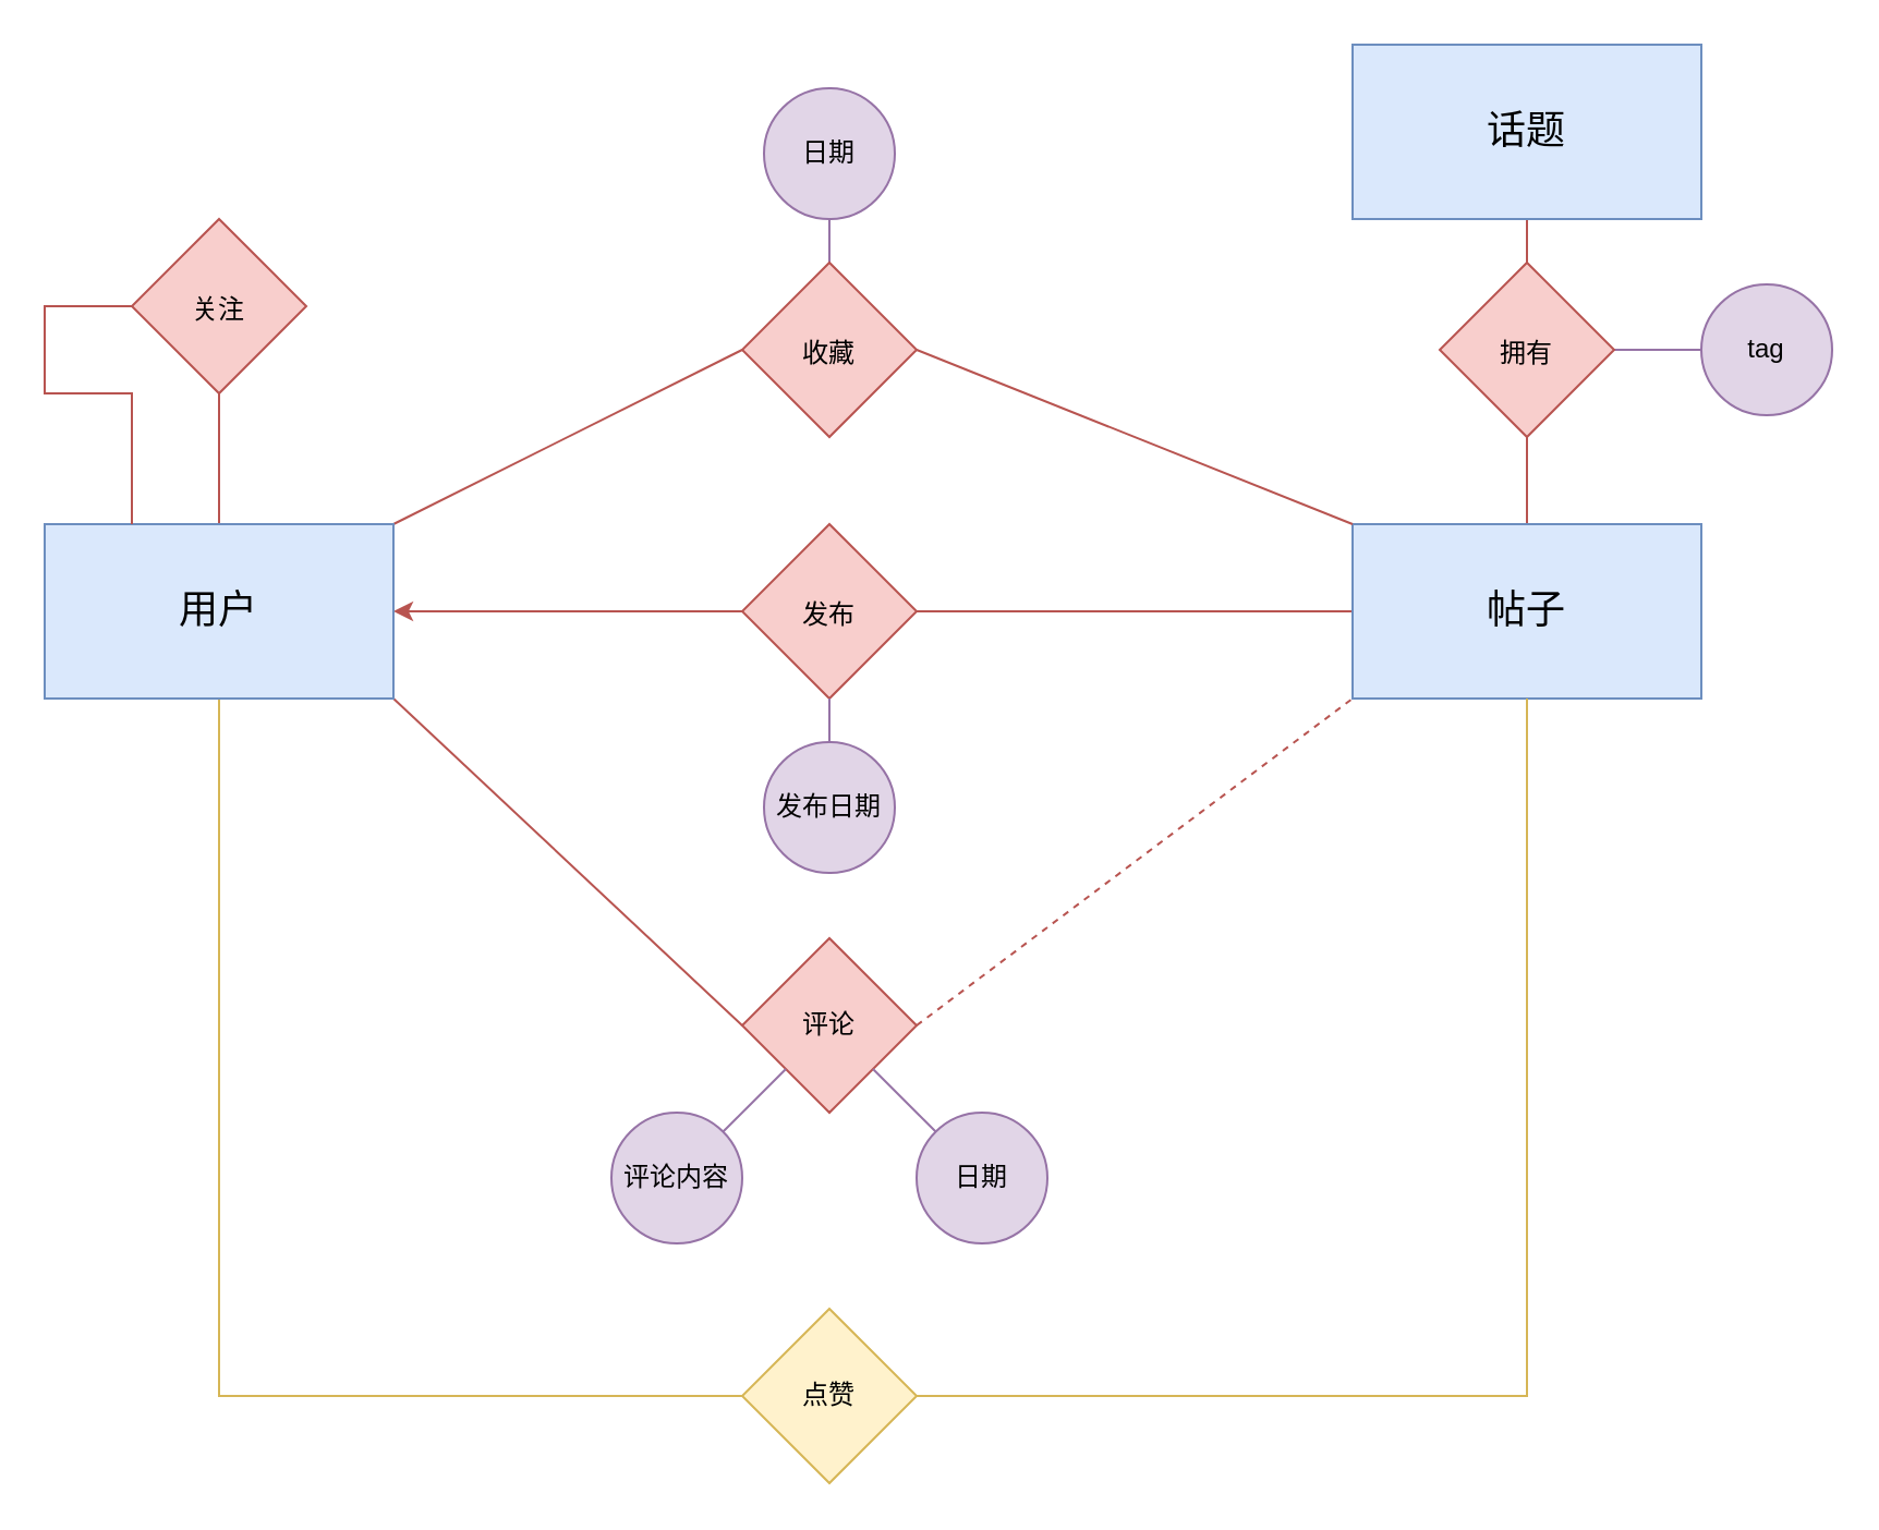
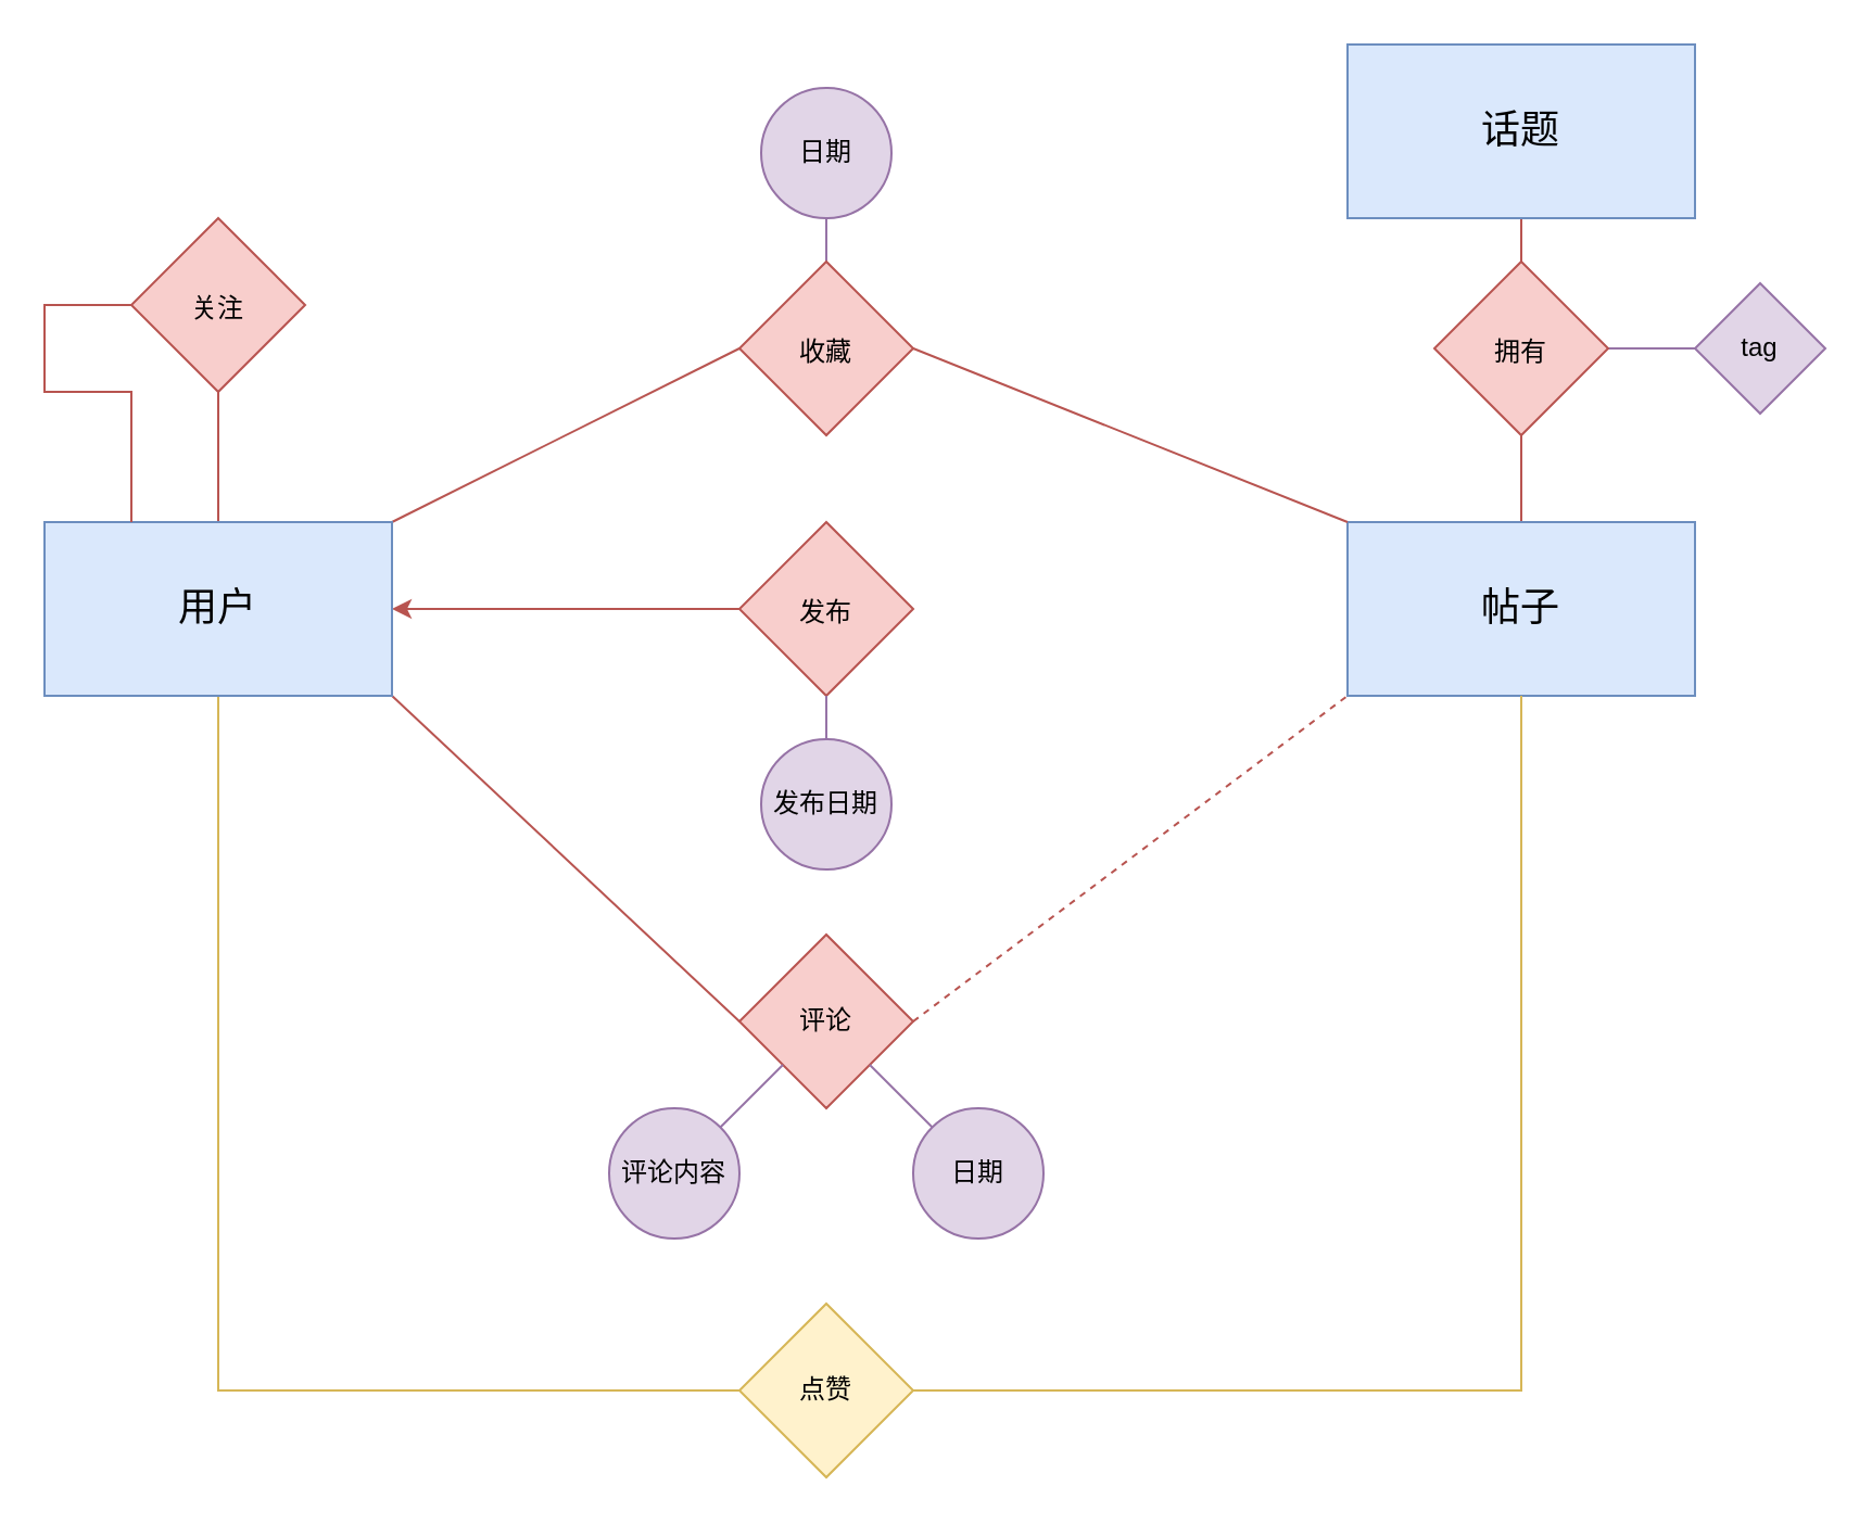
- <mxCell id="25" value="tag" style="ellipse;whiteSpace=wrap;html=1;fillColor=#e1d5e7;strokeColor=#9673a6;rounded=0;" parent="1" vertex="1"><mxGeometry x="780" y="130" width="60" height="60" as="geometry" /></mxCell>
+ <mxCell id="25" value="tag" style="rhombus;whiteSpace=wrap;html=1;fillColor=#e1d5e7;strokeColor=#9673a6;" parent="1" vertex="1"><mxGeometry x="780" y="130" width="60" height="60" as="geometry" /></mxCell>
- <mxCell id="2" value="" style="rounded=0;orthogonalLoop=1;jettySize=auto;html=1;strokeColor=#b85450;fontColor=#143642;fillColor=#f8cecc;endArrow=none;endFill=0;entryX=0;entryY=0.5;entryDx=0;entryDy=0;strokeWidth=1;" parent="1" source="18" target="13" edge="1"><mxGeometry relative="1" as="geometry"><mxPoint x="440" y="310" as="targetPoint" /></mxGeometry></mxCell>
